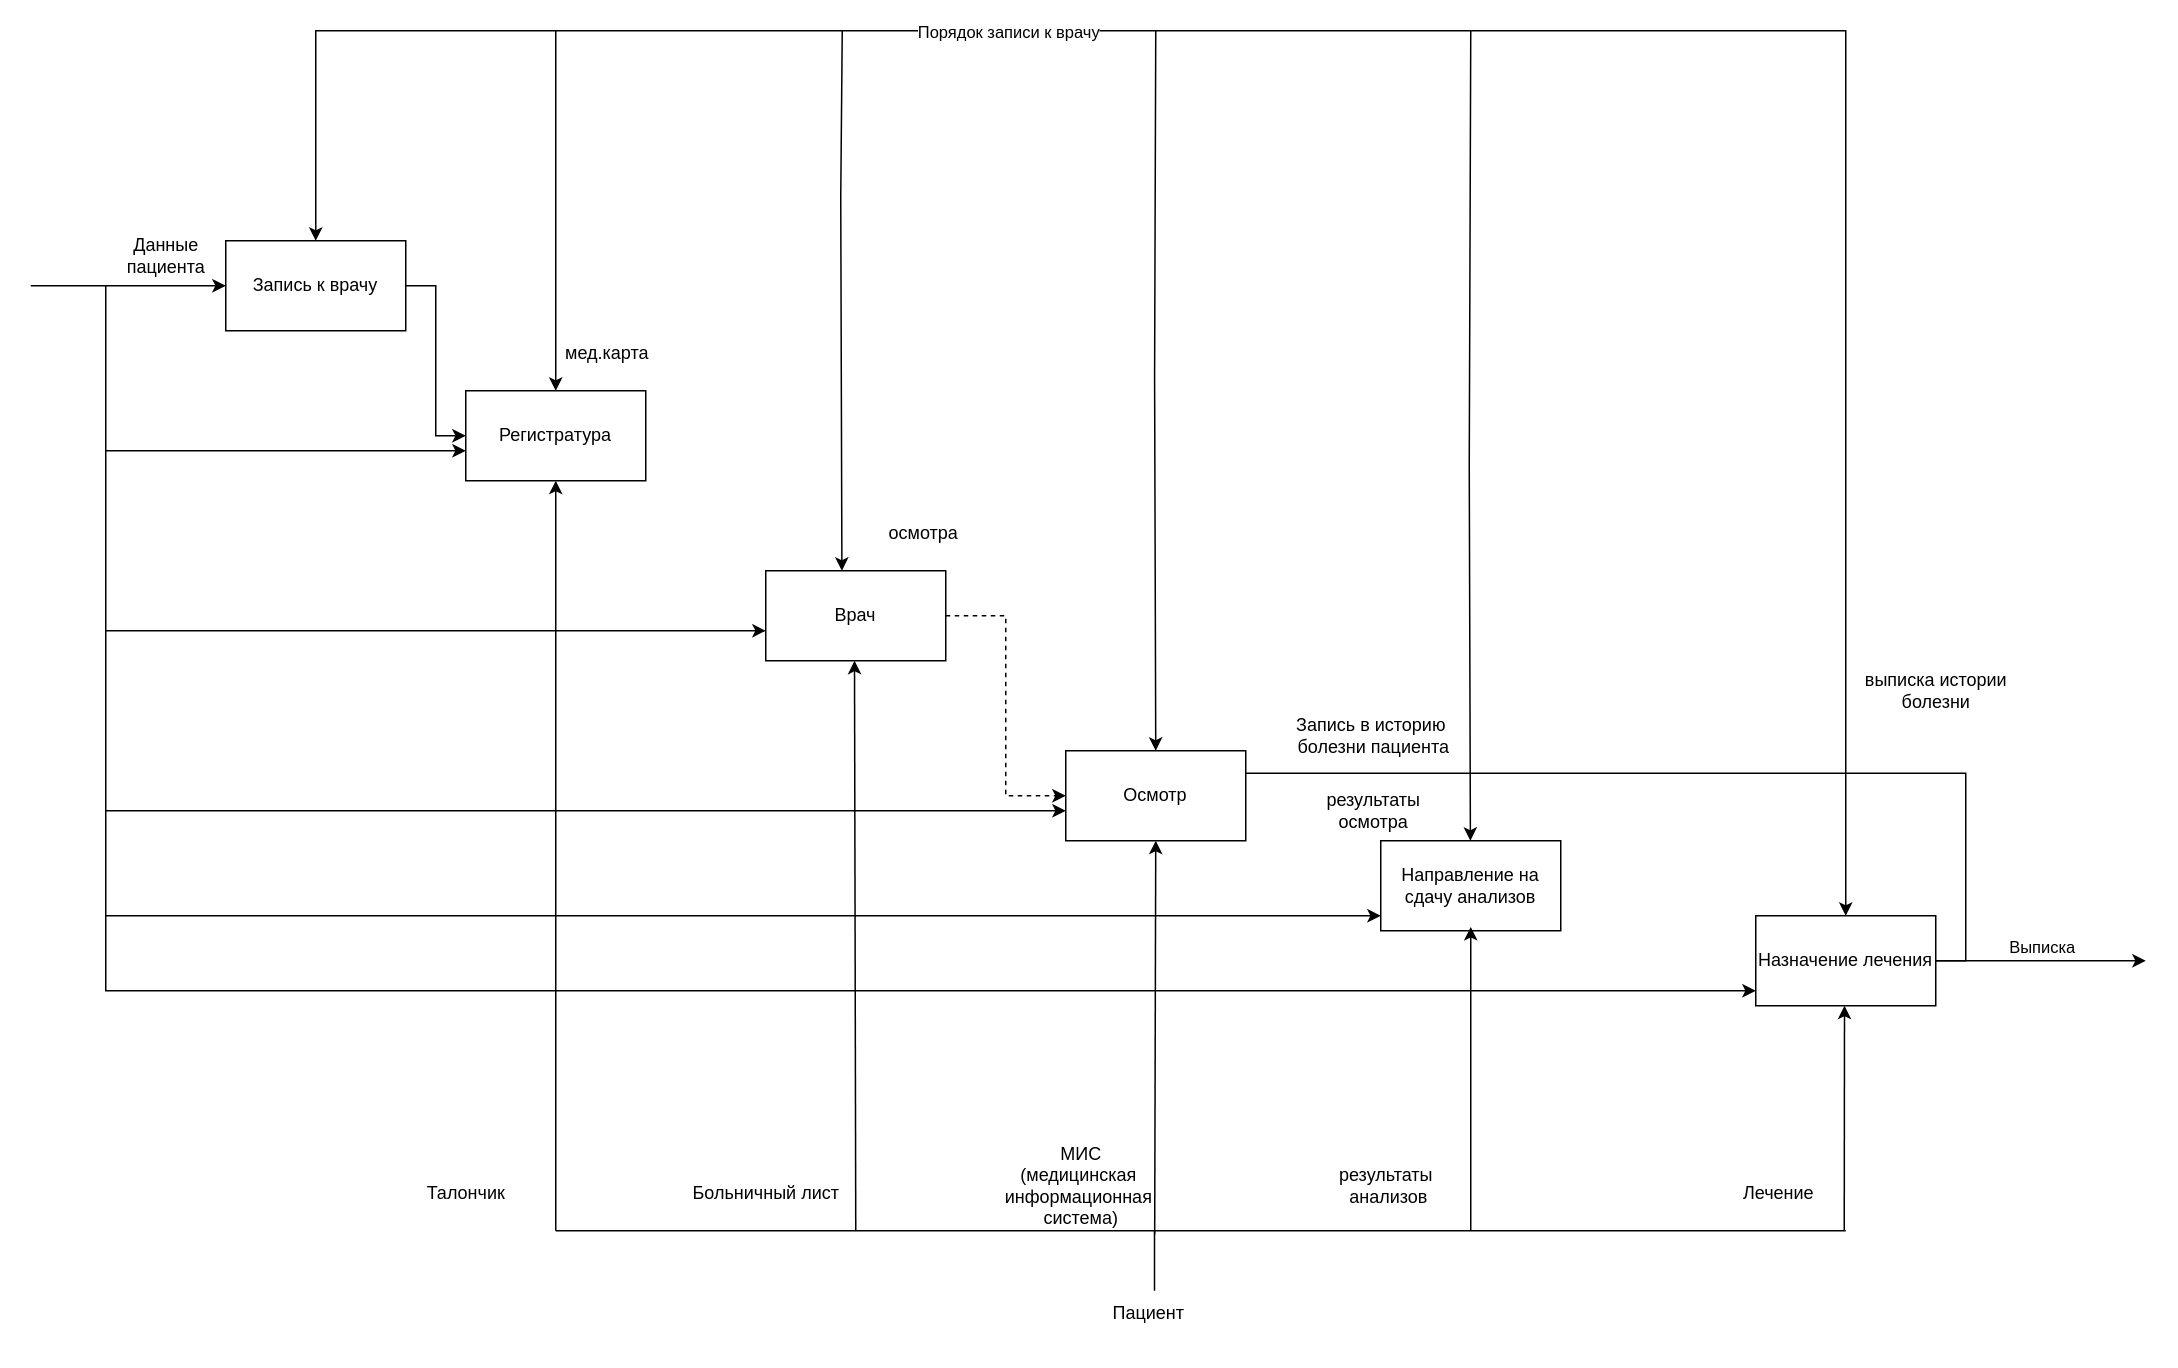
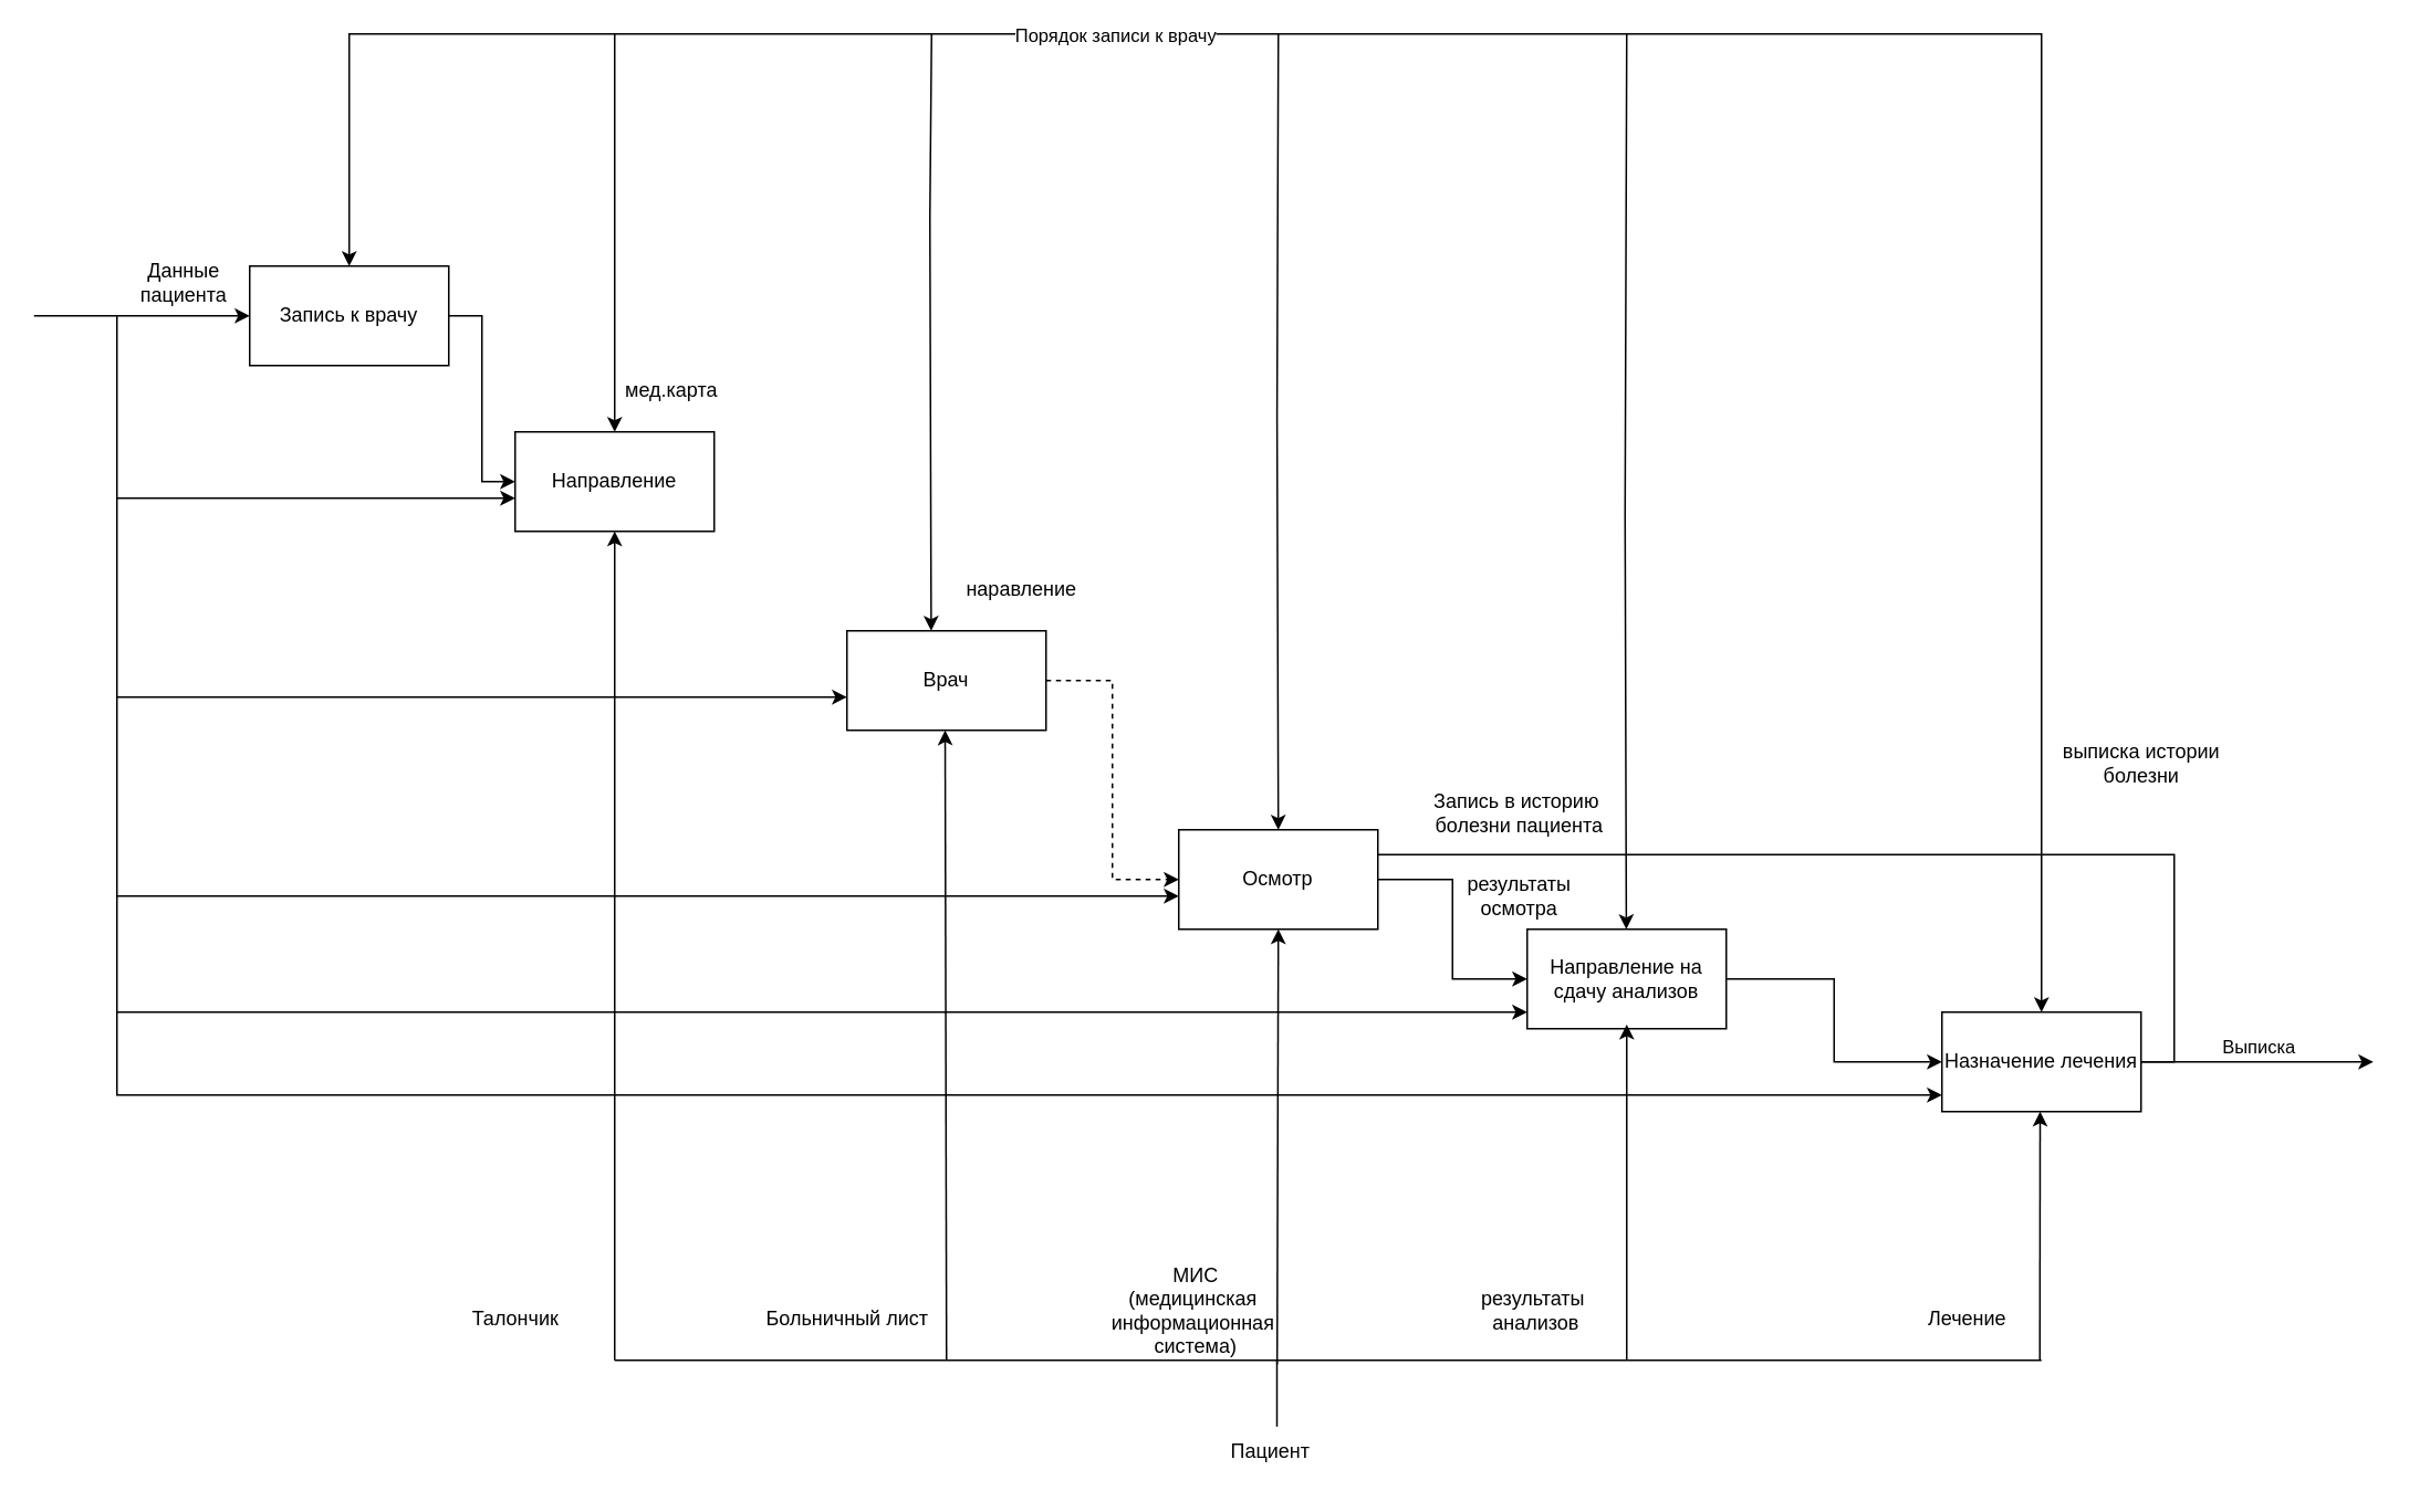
- <mxCell id="8" value="Регистратура" style="rounded=0;whiteSpace=wrap;html=1;" parent="1" vertex="1"><mxGeometry x="310" y="260" width="120" height="60" as="geometry" /></mxCell>
+ <mxCell id="8" value="Направление" style="rounded=0;whiteSpace=wrap;html=1;" parent="1" vertex="1"><mxGeometry x="310" y="260" width="120" height="60" as="geometry" /></mxCell>
- <mxCell id="43" value="осмотра" style="text;html=1;align=center;verticalAlign=middle;resizable=0;points=[];autosize=1;strokeColor=none;fillColor=none;" parent="1" vertex="1"><mxGeometry x="570" y="340" width="90" height="30" as="geometry" /></mxCell>
+ <mxCell id="43" value="наравление" style="text;html=1;align=center;verticalAlign=middle;resizable=0;points=[];autosize=1;strokeColor=none;fillColor=none;" parent="1" vertex="1"><mxGeometry x="570" y="340" width="90" height="30" as="geometry" /></mxCell>
+ <mxCell id="4" style="edgeStyle=orthogonalEdgeStyle;rounded=0;orthogonalLoop=1;jettySize=auto;html=1;exitX=1;exitY=0.5;exitDx=0;exitDy=0;entryX=0;entryY=0.5;entryDx=0;entryDy=0;" parent="1" source="5" target="3" edge="1"><mxGeometry relative="1" as="geometry"><mxPoint x="1030" y="650" as="sourcePoint" /></mxGeometry></mxCell>
+ <mxCell id="2" style="edgeStyle=orthogonalEdgeStyle;rounded=0;orthogonalLoop=1;jettySize=auto;html=1;exitX=1;exitY=0.5;exitDx=0;exitDy=0;entryX=0;entryY=0.5;entryDx=0;entryDy=0;" parent="1" source="3" target="12" edge="1"><mxGeometry relative="1" as="geometry" /></mxCell>
